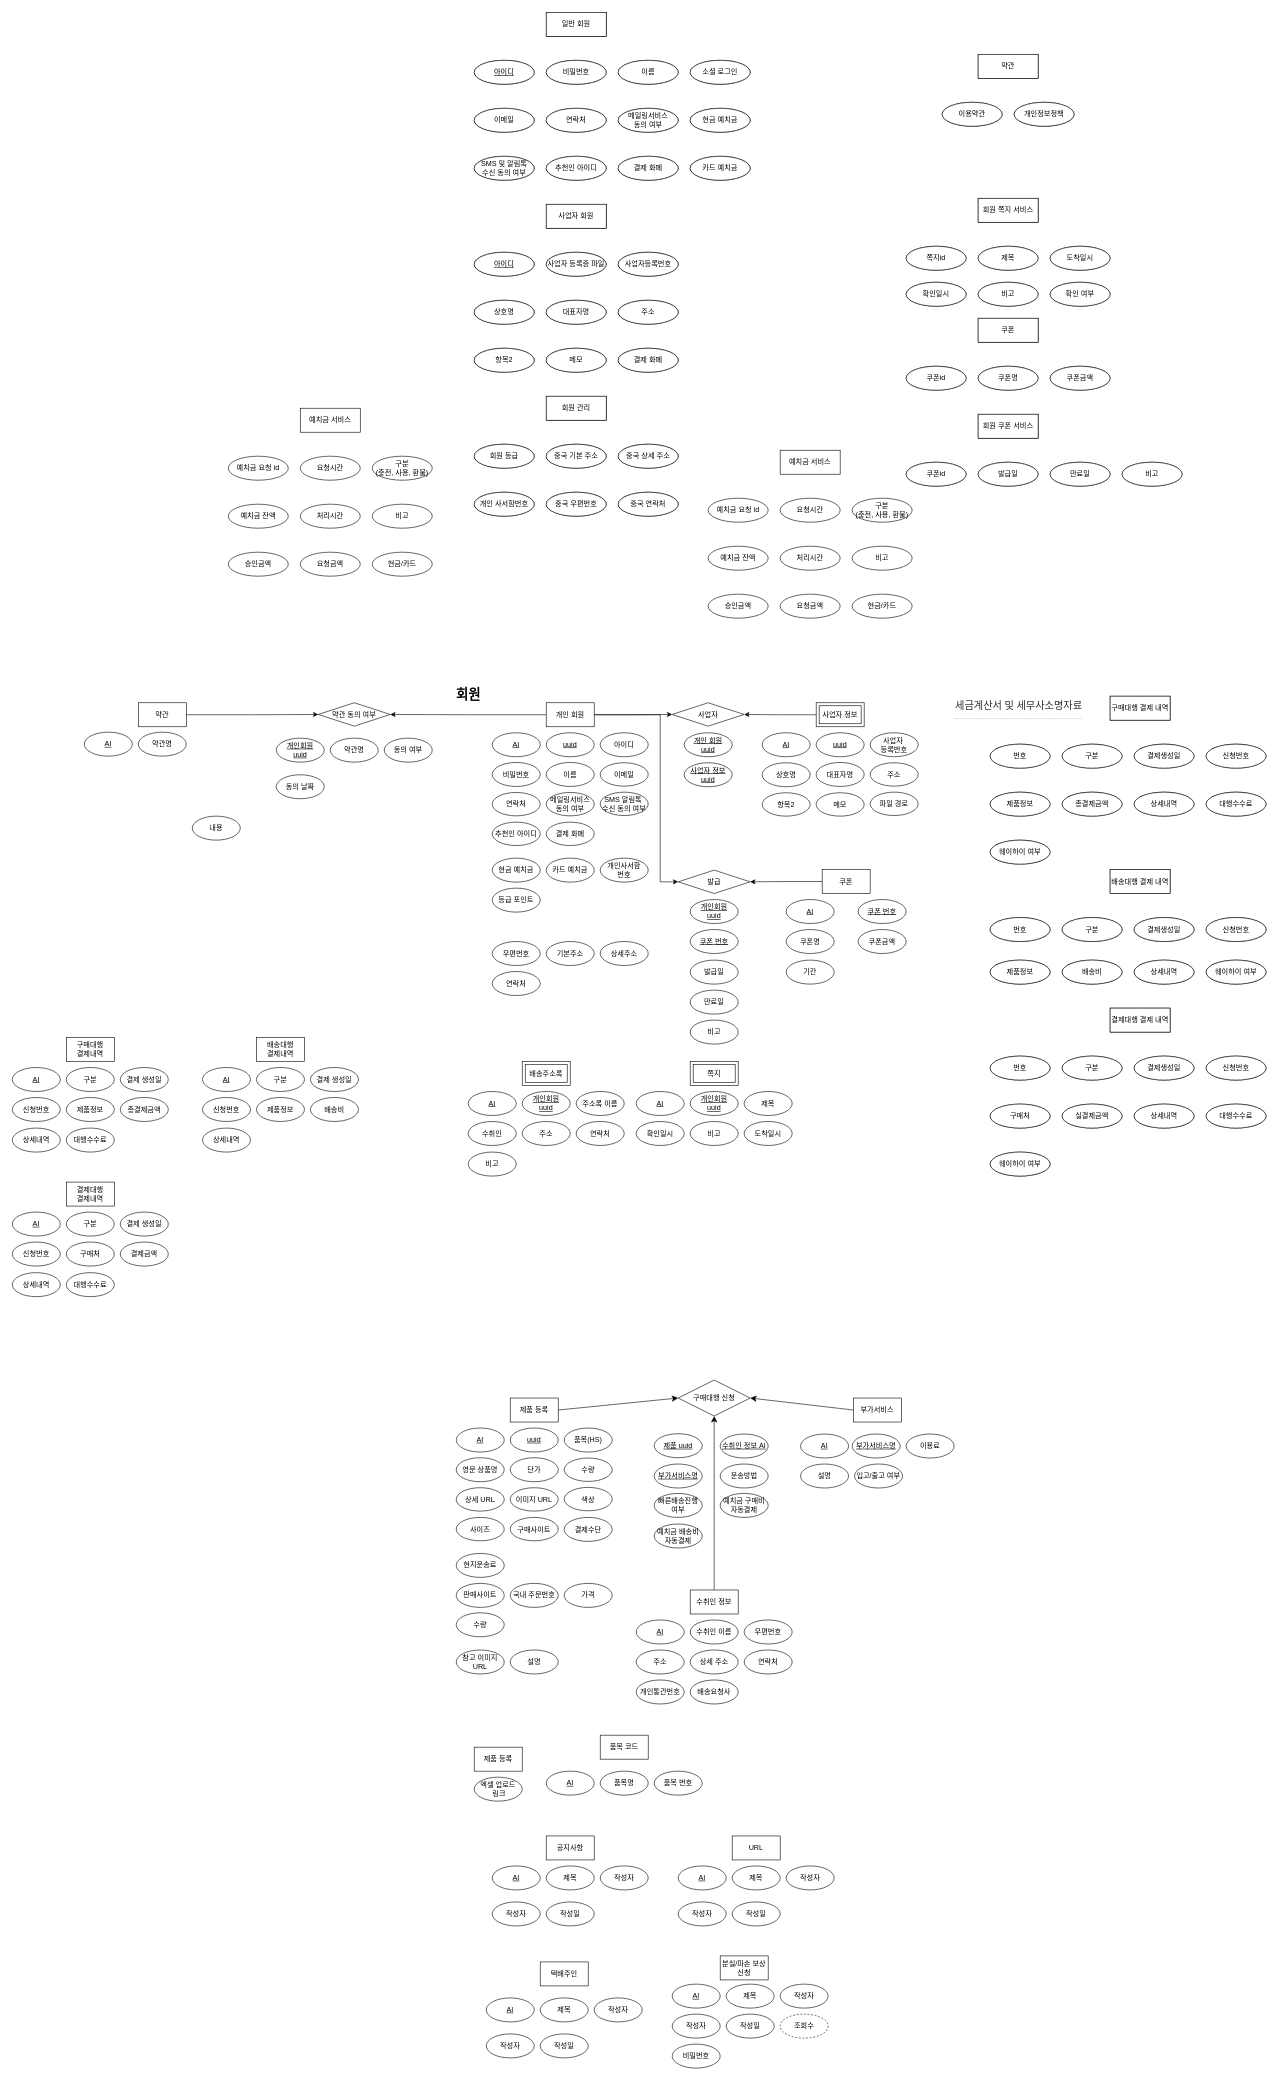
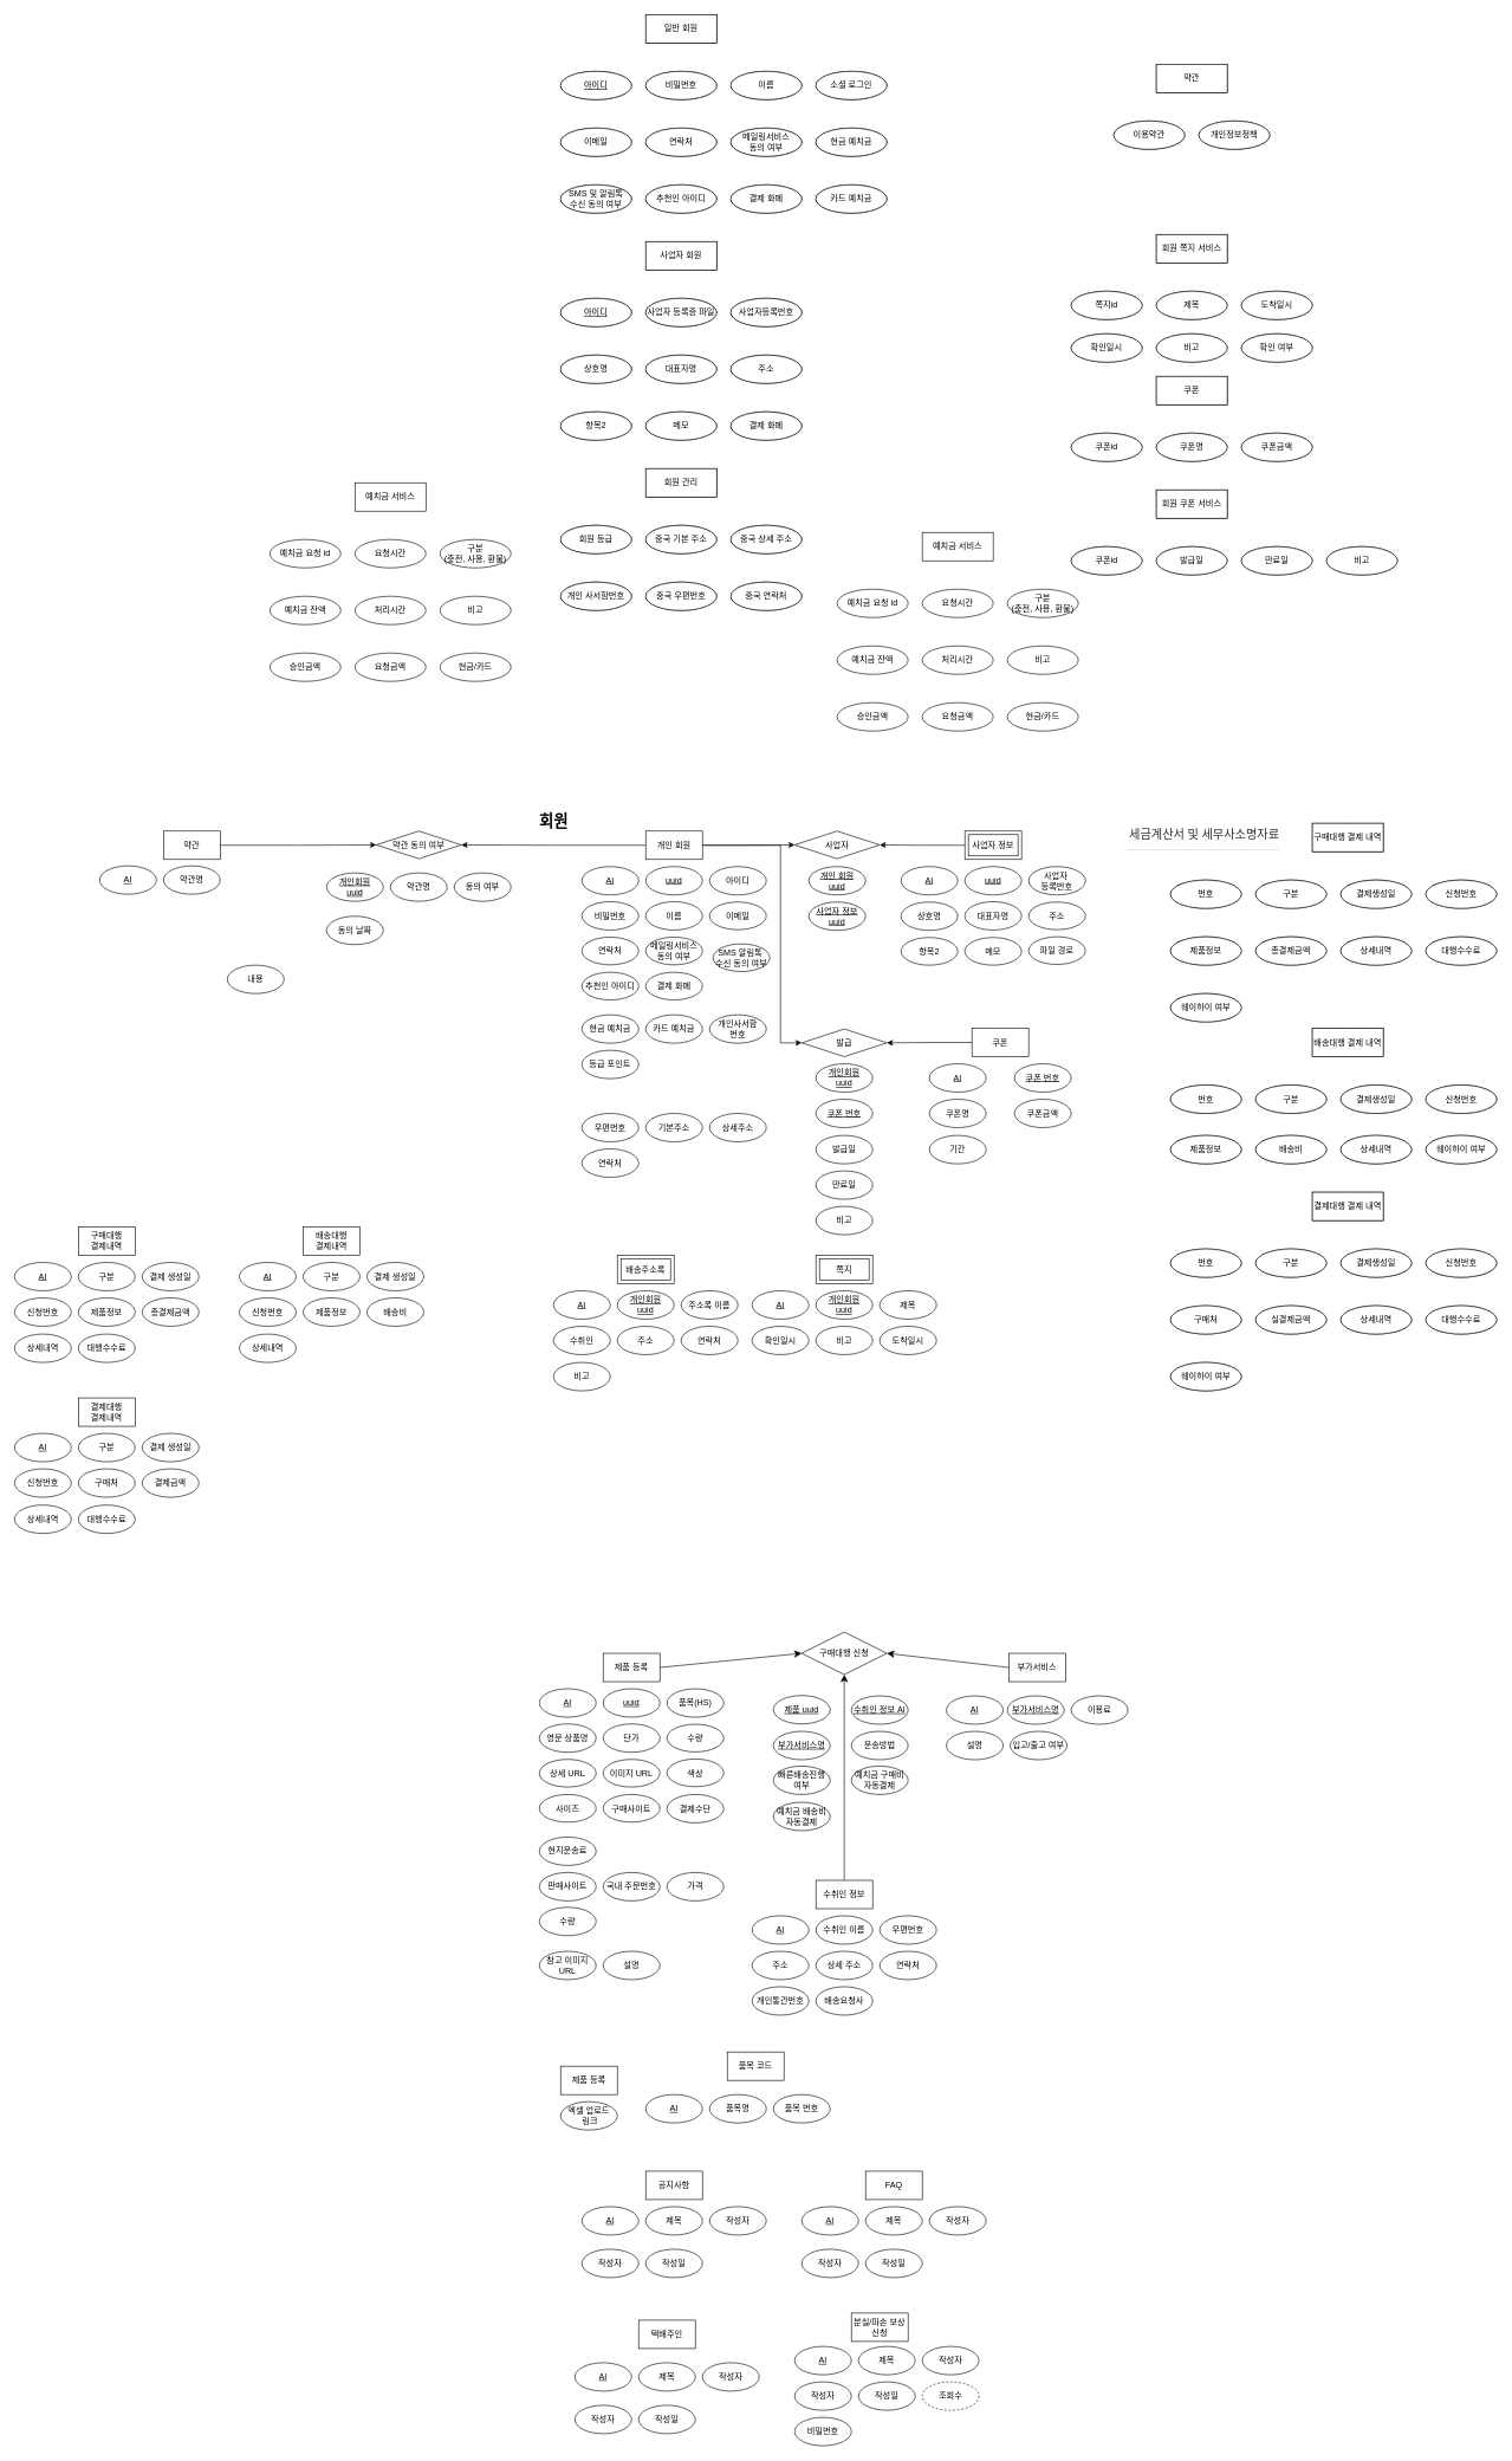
- <mxCell id="190" value="SMS 알림톡&amp;nbsp;&lt;div&gt;수신&amp;nbsp;&lt;span style=&quot;background-color: transparent; color: light-dark(rgb(0, 0, 0), rgb(255, 255, 255));&quot;&gt;동의 여부&lt;/span&gt;&lt;/div&gt;" style="ellipse;whiteSpace=wrap;html=1;align=center;" parent="1" vertex="1"><mxGeometry x="1000" y="1320" width="80" height="39" as="geometry" /></mxCell>
+ <mxCell id="190" value="SMS 알림톡&amp;nbsp;&lt;div&gt;수신&amp;nbsp;&lt;span style=&quot;background-color: transparent; color: light-dark(rgb(0, 0, 0), rgb(255, 255, 255));&quot;&gt;동의 여부&lt;/span&gt;&lt;/div&gt;" style="ellipse;whiteSpace=wrap;html=1;align=center;" parent="1" vertex="1"><mxGeometry x="1005" y="1330" width="80" height="39" as="geometry" /></mxCell>
- <mxCell id="330" value="품목 코드" style="whiteSpace=wrap;html=1;align=center;" parent="1" vertex="1"><mxGeometry x="1000" y="2892" width="80" height="40" as="geometry" /></mxCell>
+ <mxCell id="330" value="품목 코드" style="whiteSpace=wrap;html=1;align=center;" parent="1" vertex="1"><mxGeometry x="1025" y="2892" width="80" height="40" as="geometry" /></mxCell>
- <mxCell id="354" value="URL" style="whiteSpace=wrap;html=1;align=center;" parent="1" vertex="1"><mxGeometry x="1220" y="3060" width="80" height="40" as="geometry" /></mxCell>
+ <mxCell id="354" value="FAQ" style="whiteSpace=wrap;html=1;align=center;" parent="1" vertex="1"><mxGeometry x="1220" y="3060" width="80" height="40" as="geometry" /></mxCell>
